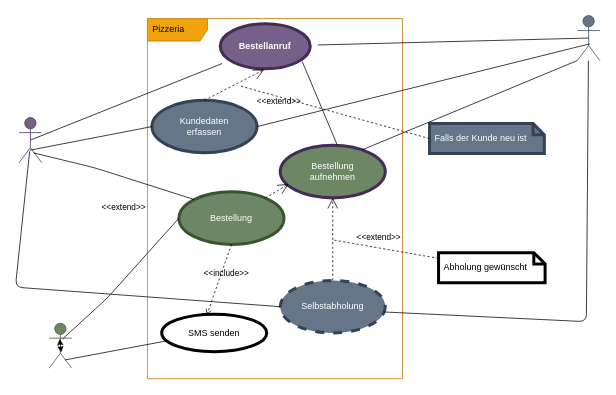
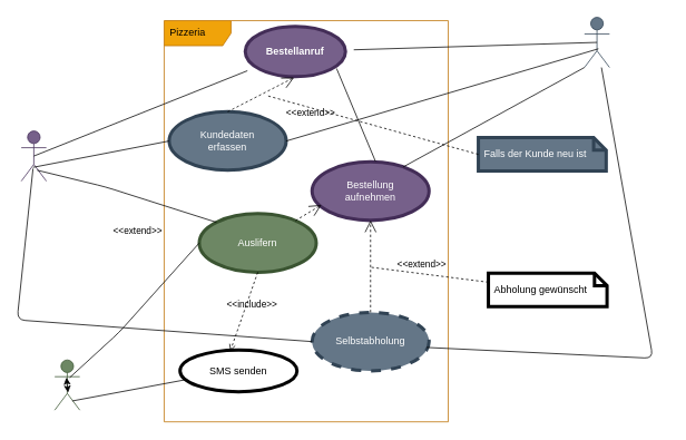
- <mxCell id="3" value="Kunde" style="shape=umlActor;verticalLabelPosition=bottom;verticalAlign=top;html=1;fillColor=#647687;fontColor=#ffffff;strokeColor=#314354;" vertex="1" parent="1"><mxGeometry x="769" y="20" width="30" height="60" as="geometry" /></mxCell>
+ <mxCell id="3" value="Kunde" style="shape=umlActor;verticalLabelPosition=bottom;verticalAlign=top;html=1;fillColor=#647687;fontColor=#ffffff;strokeColor=#314354;" vertex="1" parent="1"><mxGeometry x="699" y="20" width="30" height="60" as="geometry" /></mxCell>
- <mxCell id="15" value="Bestellung&lt;br&gt;aufnehmen" style="ellipse;whiteSpace=wrap;html=1;shadow=0;strokeWidth=4;fillColor=#6d8764;fontColor=#ffffff;strokeColor=#432D57;" vertex="1" parent="1"><mxGeometry x="373" y="193" width="140" height="70" as="geometry" /></mxCell>
+ <mxCell id="15" value="Bestellung&lt;br&gt;aufnehmen" style="ellipse;whiteSpace=wrap;html=1;shadow=0;strokeWidth=4;fillColor=#76608a;fontColor=#ffffff;strokeColor=#432D57;" vertex="1" parent="1"><mxGeometry x="373" y="193" width="140" height="70" as="geometry" /></mxCell>
- <mxCell id="17" value="Bestellung" style="ellipse;whiteSpace=wrap;html=1;shadow=0;strokeWidth=4;fillColor=#6d8764;fontColor=#ffffff;strokeColor=#3A5431;" vertex="1" parent="1"><mxGeometry x="238" y="255" width="140" height="70" as="geometry" /></mxCell>
+ <mxCell id="17" value="Auslifern" style="ellipse;whiteSpace=wrap;html=1;shadow=0;strokeWidth=4;fillColor=#6d8764;fontColor=#ffffff;strokeColor=#3A5431;" vertex="1" parent="1"><mxGeometry x="238" y="255" width="140" height="70" as="geometry" /></mxCell>
- <mxCell id="24" value="Abholung gewünscht" style="shape=note;size=15;spacingLeft=5;align=left;whiteSpace=wrap;shadow=0;strokeWidth=4;" vertex="1" parent="1"><mxGeometry x="584" y="336" width="142" height="40" as="geometry" /></mxCell>
+ <mxCell id="24" value="Abholung gewünscht" style="shape=note;size=15;spacingLeft=5;align=left;whiteSpace=wrap;shadow=0;strokeWidth=4;" vertex="1" parent="1"><mxGeometry x="584" y="326" width="142" height="40" as="geometry" /></mxCell>
